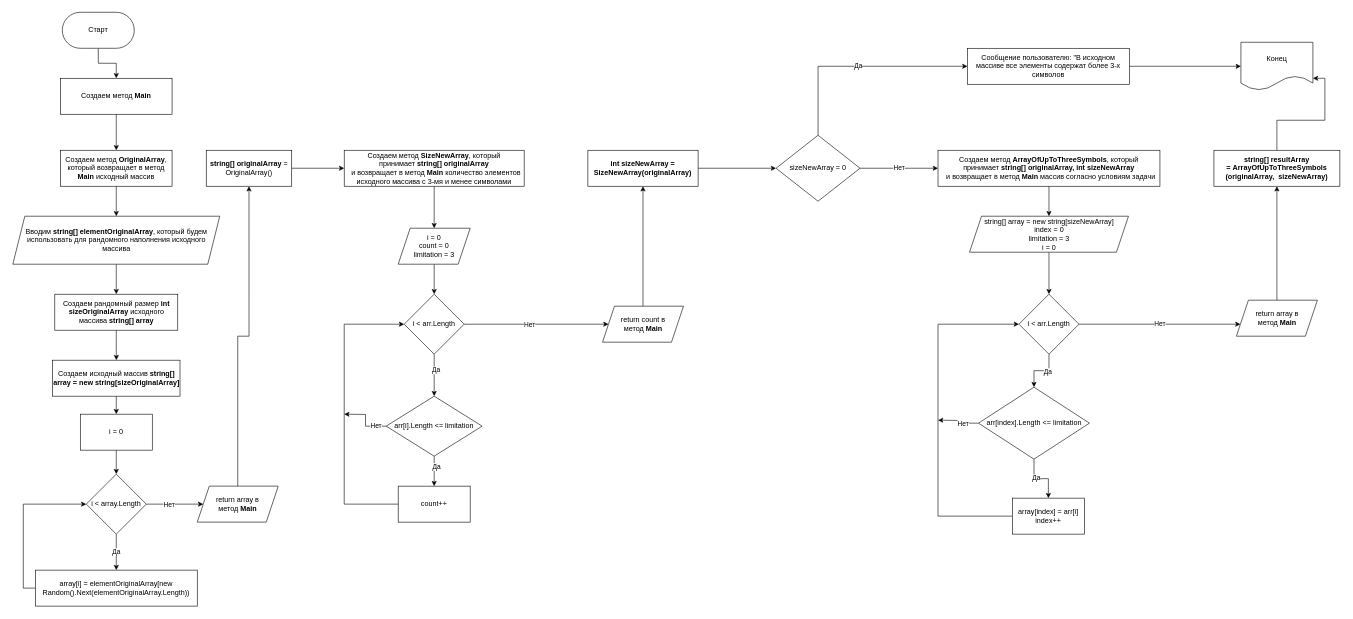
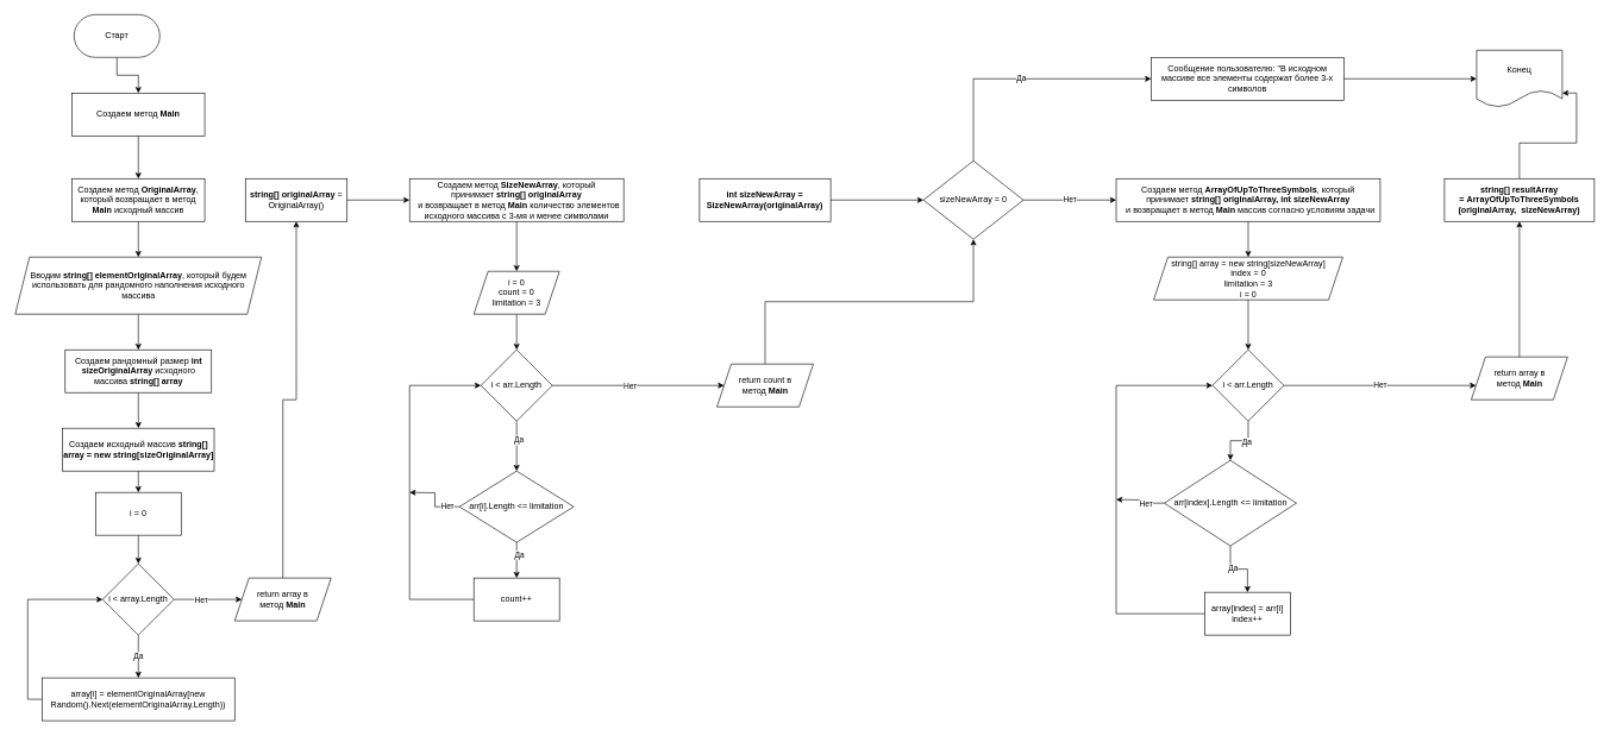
- <mxCell id="42" style="edgeStyle=orthogonalEdgeStyle;rounded=0;orthogonalLoop=1;jettySize=auto;html=1;exitX=0.5;exitY=0;exitDx=0;exitDy=0;entryX=0.5;entryY=1;entryDx=0;entryDy=0;" edge="1" parent="1" source="43" target="45"><mxGeometry relative="1" as="geometry" /></mxCell>
+ <mxCell id="42" style="edgeStyle=orthogonalEdgeStyle;rounded=0;orthogonalLoop=1;jettySize=auto;html=1;exitX=0.5;exitY=0;exitDx=0;exitDy=0;" edge="1" parent="1" source="43" target="67"><mxGeometry relative="1" as="geometry" /></mxCell>
